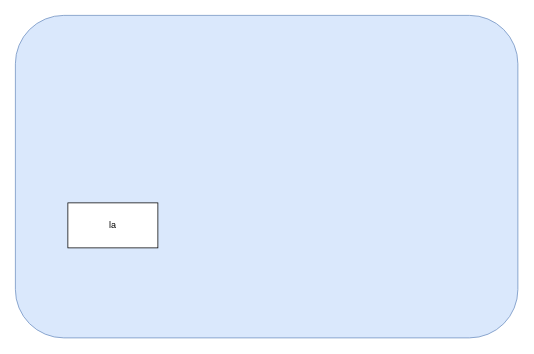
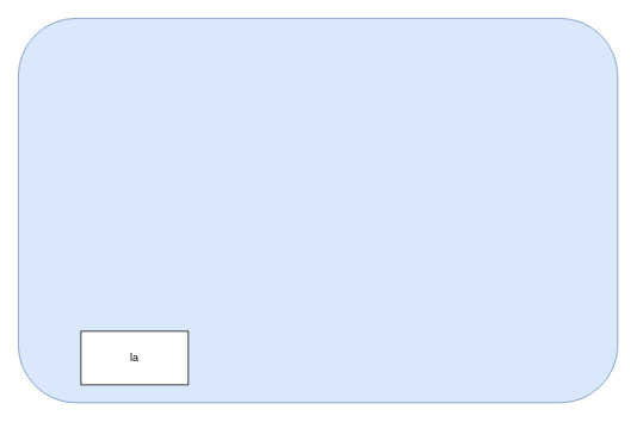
- <mxCell id="3" value="la" style="rounded=0;whiteSpace=wrap;html=1;" vertex="1" parent="1"><mxGeometry x="90" y="270" width="120" height="60" as="geometry" /></mxCell>
+ <mxCell id="3" value="la" style="rounded=0;whiteSpace=wrap;html=1;" vertex="1" parent="1"><mxGeometry x="90" y="370" width="120" height="60" as="geometry" /></mxCell>
